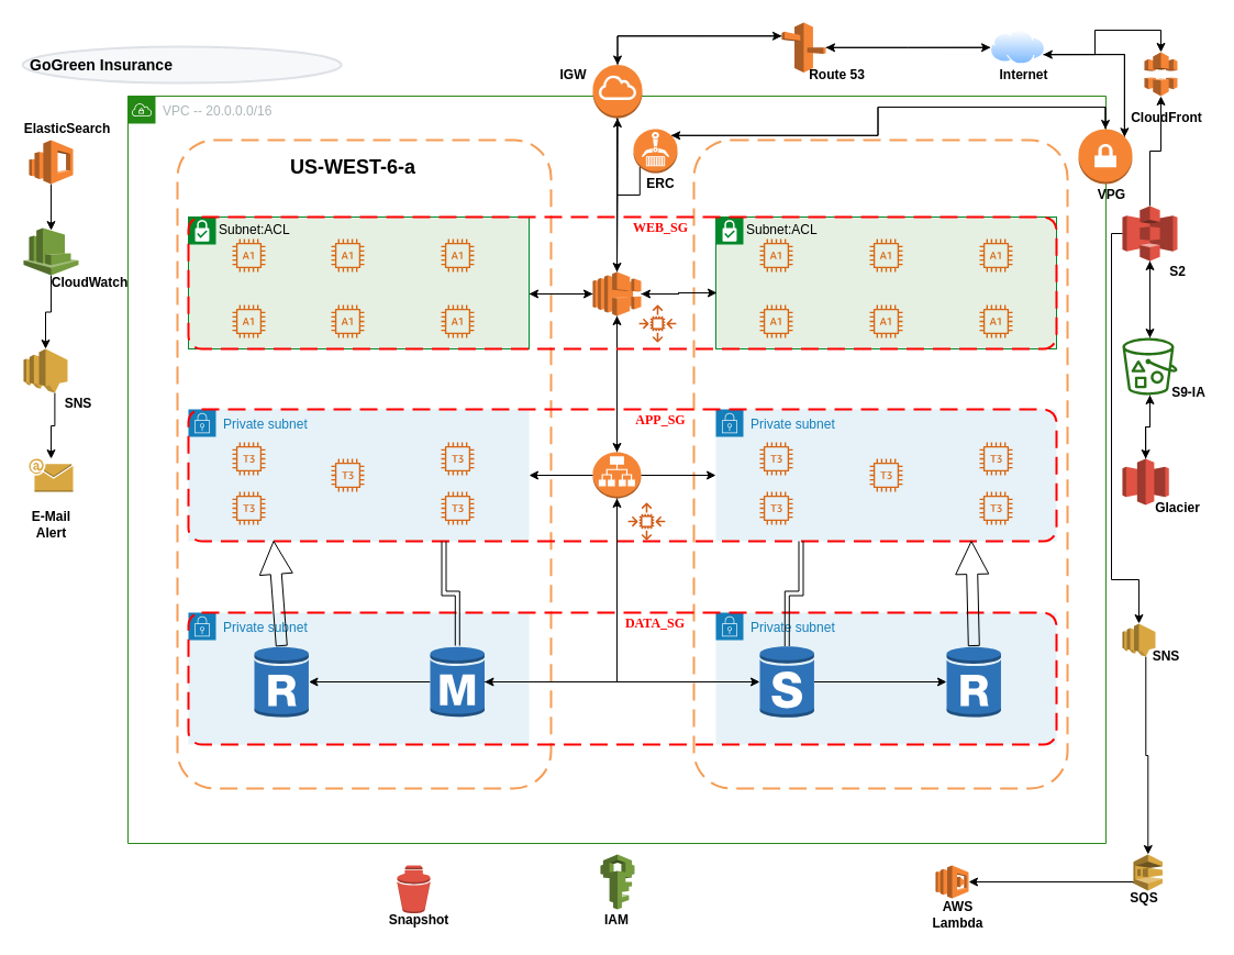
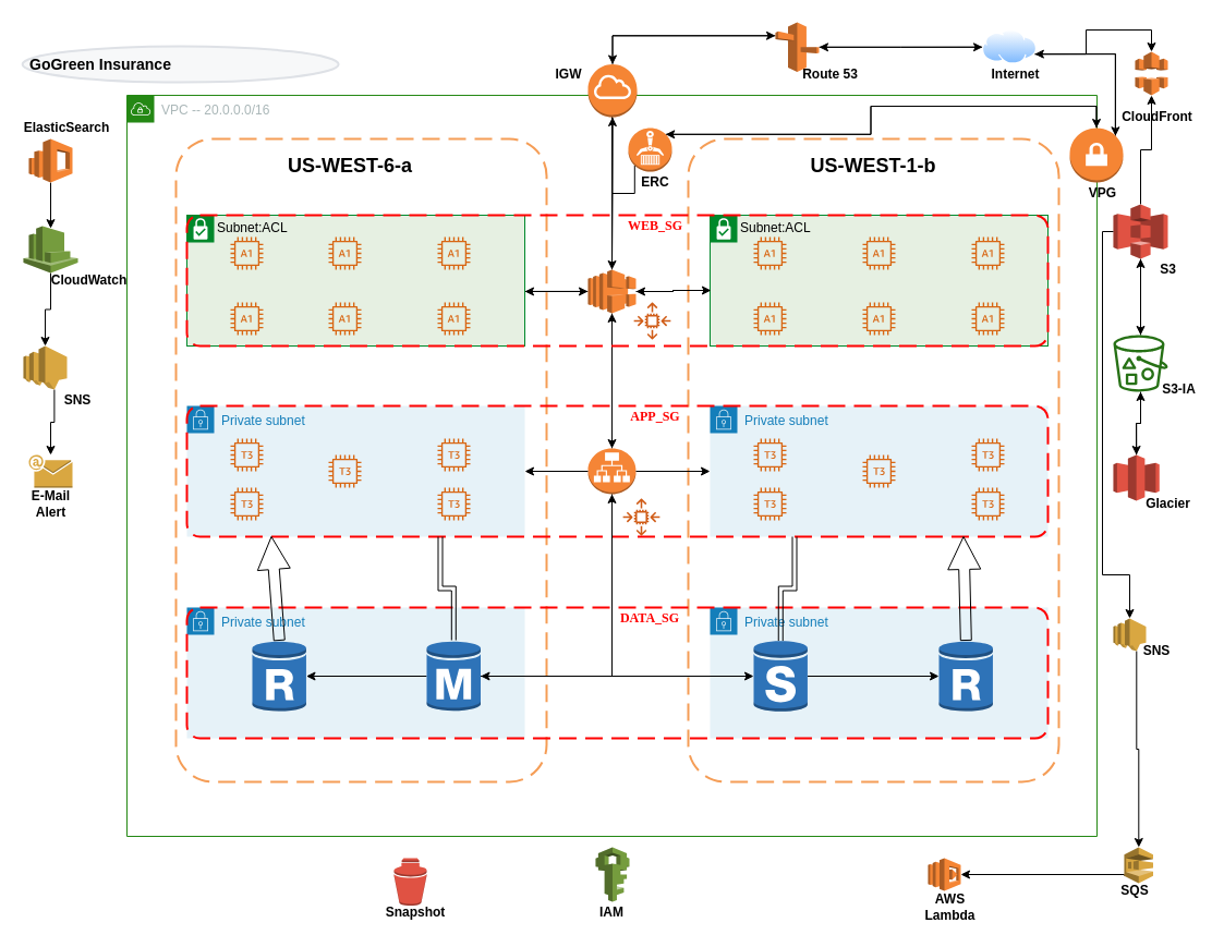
+ <mxCell id="50" value="&lt;font style=&quot;font-size: 18px&quot;&gt;&lt;b&gt;US-WEST-1-b&lt;/b&gt;&lt;/font&gt;" style="text;html=1;strokeColor=none;fillColor=none;align=center;verticalAlign=middle;whiteSpace=wrap;rounded=0;" parent="49" vertex="1"><mxGeometry x="711" y="137" width="180" height="30" as="geometry" /></mxCell>
- <mxCell id="89" value="&lt;div&gt;&lt;b&gt;&lt;font style=&quot;font-size: 12px&quot;&gt;S2&lt;/font&gt;&lt;/b&gt;&lt;/div&gt;" style="text;html=1;align=center;verticalAlign=middle;resizable=0;points=[];autosize=1;" parent="84" vertex="1"><mxGeometry x="1056" y="237" width="30" height="20" as="geometry" /></mxCell>
+ <mxCell id="89" value="&lt;div&gt;&lt;b&gt;&lt;font style=&quot;font-size: 12px&quot;&gt;S3&lt;/font&gt;&lt;/b&gt;&lt;/div&gt;" style="text;html=1;align=center;verticalAlign=middle;resizable=0;points=[];autosize=1;" parent="84" vertex="1"><mxGeometry x="1056" y="237" width="30" height="20" as="geometry" /></mxCell>
- <mxCell id="90" value="&lt;b&gt;S9-IA&lt;/b&gt;" style="text;html=1;align=center;verticalAlign=middle;resizable=0;points=[];autosize=1;" parent="84" vertex="1"><mxGeometry x="1061" y="347" width="40" height="20" as="geometry" /></mxCell>
+ <mxCell id="90" value="&lt;b&gt;S3-IA&lt;/b&gt;" style="text;html=1;align=center;verticalAlign=middle;resizable=0;points=[];autosize=1;" parent="84" vertex="1"><mxGeometry x="1061" y="347" width="40" height="20" as="geometry" /></mxCell>
- <mxCell id="62" value="&lt;div&gt;&lt;b&gt;E-Mail&lt;/b&gt;&lt;/div&gt;&lt;div&gt;&lt;b&gt;Alert&lt;br&gt;&lt;/b&gt;&lt;/div&gt;" style="text;html=1;align=center;verticalAlign=middle;resizable=0;points=[];autosize=1;" parent="49" vertex="1"><mxGeometry x="21" y="462" width="50" height="30" as="geometry" /></mxCell>
+ <mxCell id="62" value="&lt;div&gt;&lt;b&gt;E-Mail&lt;/b&gt;&lt;/div&gt;&lt;div&gt;&lt;b&gt;Alert&lt;br&gt;&lt;/b&gt;&lt;/div&gt;" style="text;html=1;align=center;verticalAlign=middle;resizable=0;points=[];autosize=1;" parent="49" vertex="1"><mxGeometry x="21" y="447" width="50" height="30" as="geometry" /></mxCell>
